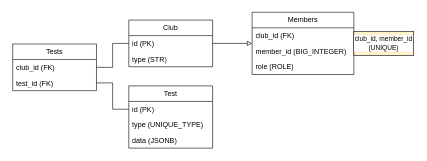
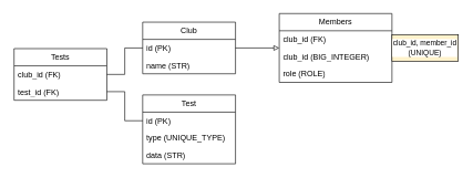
- <mxCell id="13" value="member_id (BIG_INTEGER)" style="text;strokeColor=none;fillColor=none;align=left;verticalAlign=top;spacingLeft=4;spacingRight=4;overflow=hidden;rotatable=0;points=[[0,0.5],[1,0.5]];portConstraint=eastwest;whiteSpace=wrap;html=1;" vertex="1" parent="11"><mxGeometry y="52" width="170" height="26" as="geometry" /></mxCell>
+ <mxCell id="13" value="club_id (BIG_INTEGER)" style="text;strokeColor=none;fillColor=none;align=left;verticalAlign=top;spacingLeft=4;spacingRight=4;overflow=hidden;rotatable=0;points=[[0,0.5],[1,0.5]];portConstraint=eastwest;whiteSpace=wrap;html=1;" vertex="1" parent="11"><mxGeometry y="52" width="170" height="26" as="geometry" /></mxCell>
- <mxCell id="6" value="type (STR)" style="text;strokeColor=none;fillColor=none;align=left;verticalAlign=top;spacingLeft=4;spacingRight=4;overflow=hidden;rotatable=0;points=[[0,0.5],[1,0.5]];portConstraint=eastwest;whiteSpace=wrap;html=1;" vertex="1" parent="4"><mxGeometry y="52" width="140" height="26" as="geometry" /></mxCell>
+ <mxCell id="6" value="name (STR)" style="text;strokeColor=none;fillColor=none;align=left;verticalAlign=top;spacingLeft=4;spacingRight=4;overflow=hidden;rotatable=0;points=[[0,0.5],[1,0.5]];portConstraint=eastwest;whiteSpace=wrap;html=1;" vertex="1" parent="4"><mxGeometry y="52" width="140" height="26" as="geometry" /></mxCell>
- <mxCell id="19" value="data (JSONB)" style="text;strokeColor=none;fillColor=none;align=left;verticalAlign=top;spacingLeft=4;spacingRight=4;overflow=hidden;rotatable=0;points=[[0,0.5],[1,0.5]];portConstraint=eastwest;whiteSpace=wrap;html=1;" vertex="1" parent="16"><mxGeometry y="78" width="140" height="26" as="geometry" /></mxCell>
+ <mxCell id="19" value="data (STR)" style="text;strokeColor=none;fillColor=none;align=left;verticalAlign=top;spacingLeft=4;spacingRight=4;overflow=hidden;rotatable=0;points=[[0,0.5],[1,0.5]];portConstraint=eastwest;whiteSpace=wrap;html=1;" vertex="1" parent="16"><mxGeometry y="78" width="140" height="26" as="geometry" /></mxCell>
